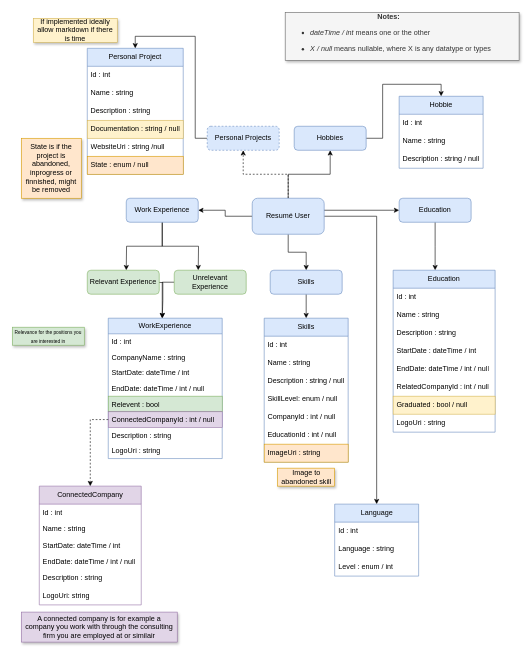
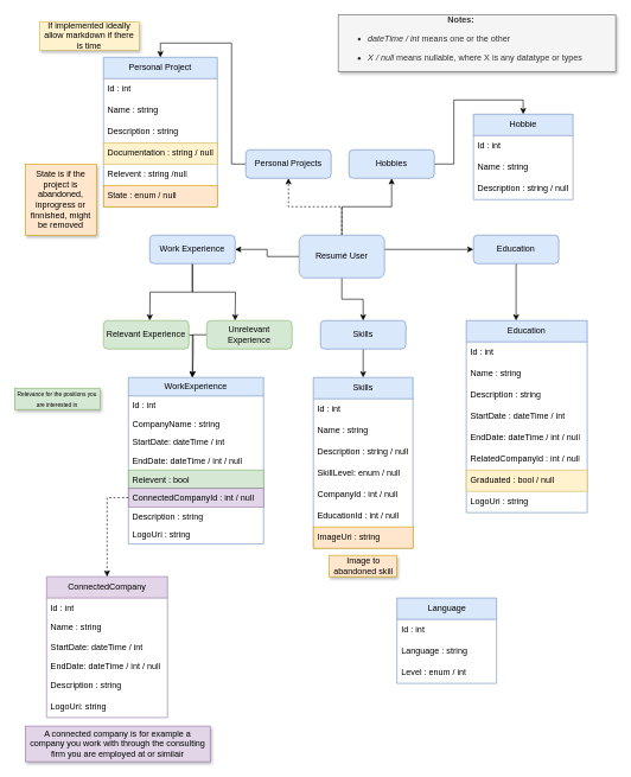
- <mxCell id="56" value="Personal Projects" style="rounded=1;whiteSpace=wrap;html=1;fillColor=#dae8fc;strokeColor=#6c8ebf;dashed=1;" vertex="1" parent="1"><mxGeometry x="345" y="210" width="120" height="40" as="geometry" /></mxCell>
+ <mxCell id="56" value="Personal Projects" style="rounded=1;whiteSpace=wrap;html=1;fillColor=#dae8fc;strokeColor=#6c8ebf;" vertex="1" parent="1"><mxGeometry x="345" y="210" width="120" height="40" as="geometry" /></mxCell>
- <mxCell id="64" value="WebsiteUri : string /null" style="text;strokeColor=none;fillColor=none;align=left;verticalAlign=middle;spacingLeft=4;spacingRight=4;overflow=hidden;points=[[0,0.5],[1,0.5]];portConstraint=eastwest;rotatable=0;whiteSpace=wrap;html=1;" vertex="1" parent="59"><mxGeometry y="150" width="160" height="30" as="geometry" /></mxCell>
+ <mxCell id="64" value="Relevent : string /null" style="text;strokeColor=none;fillColor=none;align=left;verticalAlign=middle;spacingLeft=4;spacingRight=4;overflow=hidden;points=[[0,0.5],[1,0.5]];portConstraint=eastwest;rotatable=0;whiteSpace=wrap;html=1;" vertex="1" parent="59"><mxGeometry y="150" width="160" height="30" as="geometry" /></mxCell>
- <mxCell id="7" style="edgeStyle=orthogonalEdgeStyle;rounded=0;orthogonalLoop=1;jettySize=auto;html=1;entryX=0.5;entryY=0;entryDx=0;entryDy=0;" edge="1" parent="1" source="8" target="71"><mxGeometry relative="1" as="geometry" /></mxCell>
